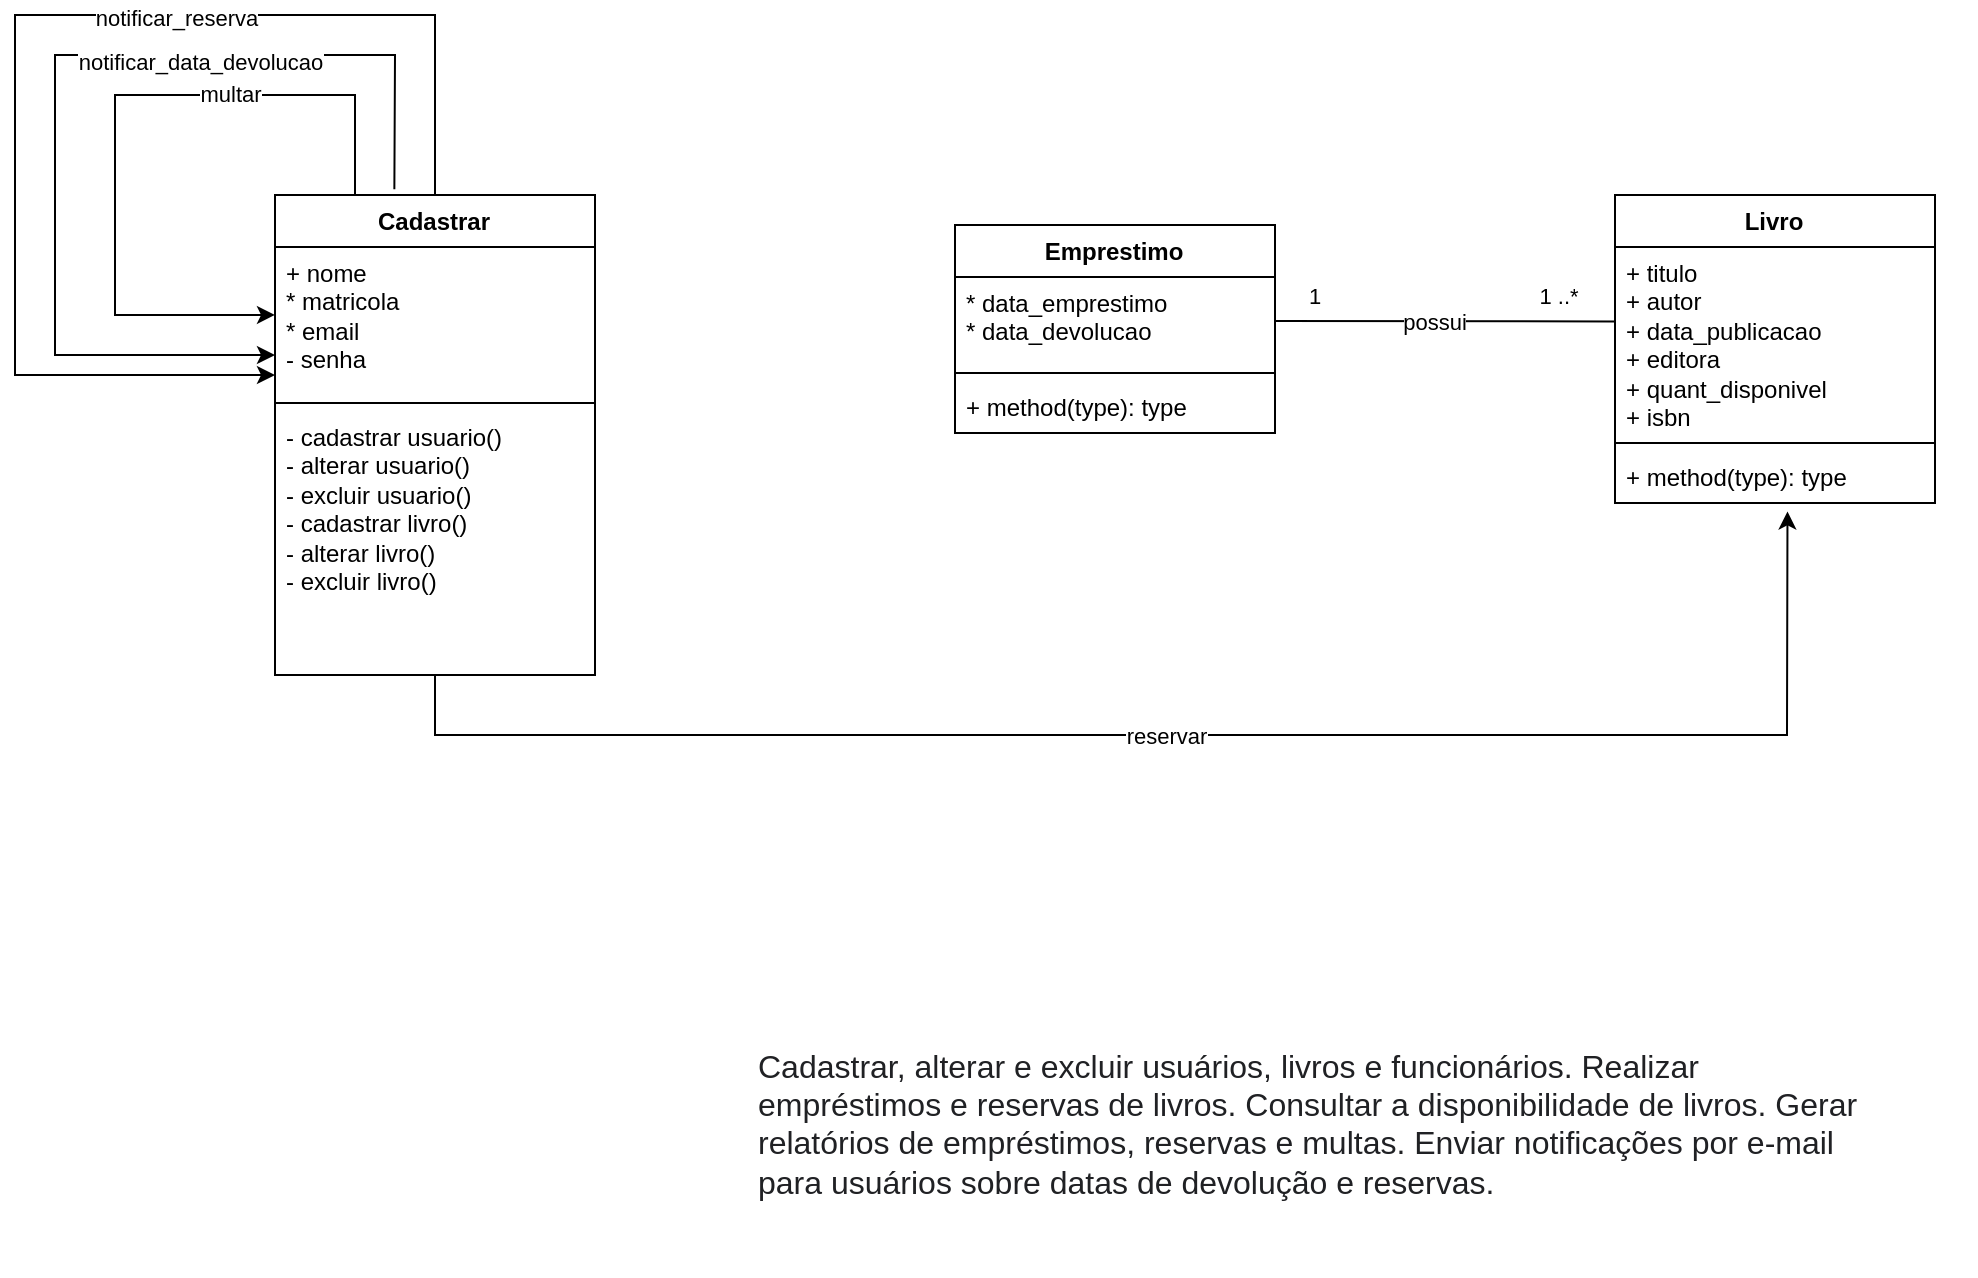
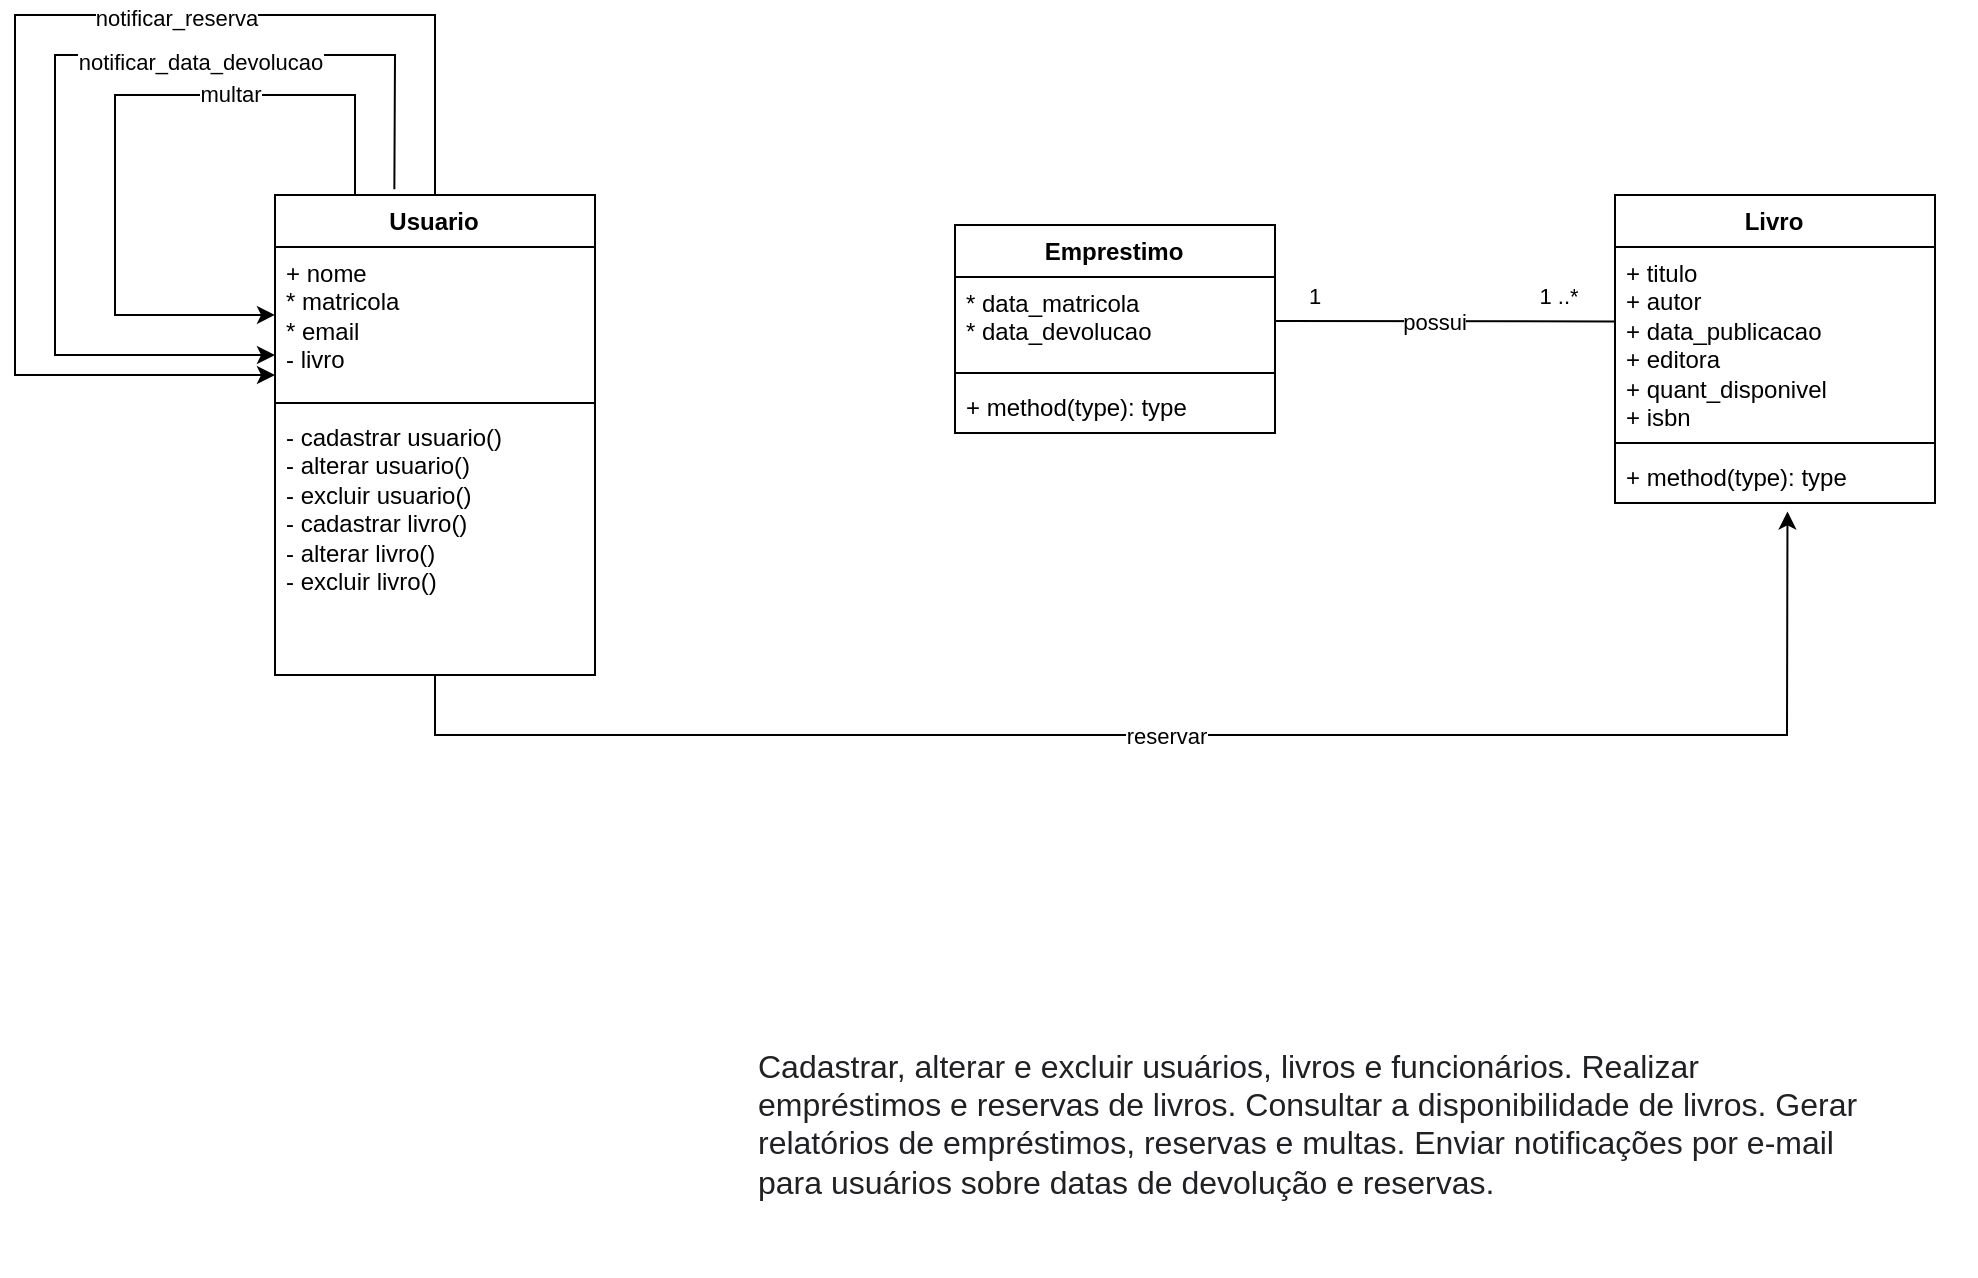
- <mxCell id="2" value="Cadastrar" style="swimlane;fontStyle=1;align=center;verticalAlign=top;childLayout=stackLayout;horizontal=1;startSize=26;horizontalStack=0;resizeParent=1;resizeParentMax=0;resizeLast=0;collapsible=1;marginBottom=0;whiteSpace=wrap;html=1;" parent="1" vertex="1"><mxGeometry x="130" y="90" width="160" height="240" as="geometry" /></mxCell>
+ <mxCell id="2" value="Usuario" style="swimlane;fontStyle=1;align=center;verticalAlign=top;childLayout=stackLayout;horizontal=1;startSize=26;horizontalStack=0;resizeParent=1;resizeParentMax=0;resizeLast=0;collapsible=1;marginBottom=0;whiteSpace=wrap;html=1;" parent="1" vertex="1"><mxGeometry x="130" y="90" width="160" height="240" as="geometry" /></mxCell>
- <mxCell id="3" value="+ nome&lt;div&gt;* matricola&lt;/div&gt;&lt;div&gt;* email&lt;/div&gt;&lt;div&gt;- senha&lt;/div&gt;" style="text;strokeColor=none;fillColor=none;align=left;verticalAlign=top;spacingLeft=4;spacingRight=4;overflow=hidden;rotatable=0;points=[[0,0.5],[1,0.5]];portConstraint=eastwest;whiteSpace=wrap;html=1;" parent="2" vertex="1"><mxGeometry y="26" width="160" height="74" as="geometry" /></mxCell>
+ <mxCell id="3" value="+ nome&lt;div&gt;* matricola&lt;/div&gt;&lt;div&gt;* email&lt;/div&gt;&lt;div&gt;- livro&lt;/div&gt;" style="text;strokeColor=none;fillColor=none;align=left;verticalAlign=top;spacingLeft=4;spacingRight=4;overflow=hidden;rotatable=0;points=[[0,0.5],[1,0.5]];portConstraint=eastwest;whiteSpace=wrap;html=1;" parent="2" vertex="1"><mxGeometry y="26" width="160" height="74" as="geometry" /></mxCell>
- <mxCell id="15" value="* data_emprestimo&lt;div&gt;* data_devolucao&lt;/div&gt;" style="text;strokeColor=none;fillColor=none;align=left;verticalAlign=top;spacingLeft=4;spacingRight=4;overflow=hidden;rotatable=0;points=[[0,0.5],[1,0.5]];portConstraint=eastwest;whiteSpace=wrap;html=1;" parent="14" vertex="1"><mxGeometry y="26" width="160" height="44" as="geometry" /></mxCell>
+ <mxCell id="15" value="* data_matricola&lt;div&gt;* data_devolucao&lt;/div&gt;" style="text;strokeColor=none;fillColor=none;align=left;verticalAlign=top;spacingLeft=4;spacingRight=4;overflow=hidden;rotatable=0;points=[[0,0.5],[1,0.5]];portConstraint=eastwest;whiteSpace=wrap;html=1;" parent="14" vertex="1"><mxGeometry y="26" width="160" height="44" as="geometry" /></mxCell>
